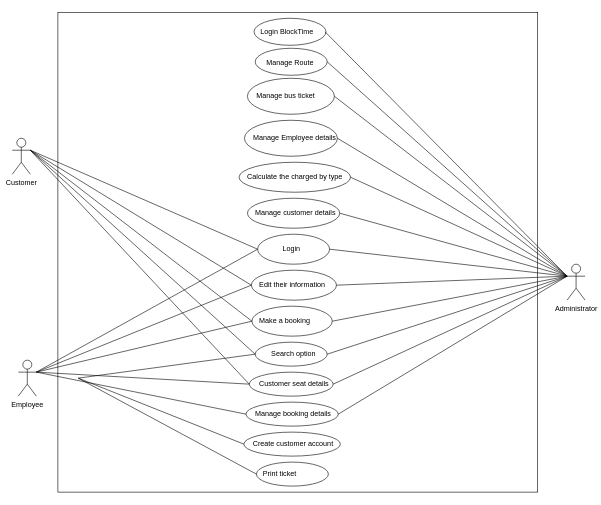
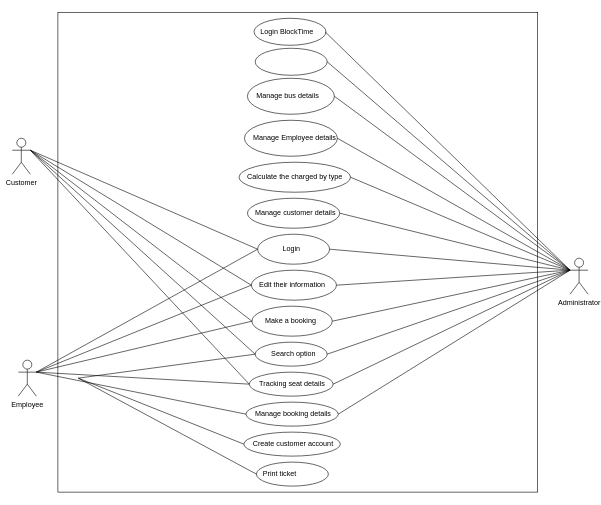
- <mxCell id="54" value="Manage Route" style="text;html=1;" parent="1" vertex="1"><mxGeometry x="442" width="90" height="30" as="geometry" y="90" /></mxCell>
- <mxCell id="7" value="&amp;nbsp;Manage bus ticket" style="text;html=1;" parent="1" vertex="1"><mxGeometry x="422" y="145" width="125" height="30" as="geometry" /></mxCell>
+ <mxCell id="7" value="&amp;nbsp;Manage bus details" style="text;html=1;" parent="1" vertex="1"><mxGeometry x="422" y="145" width="125" height="30" as="geometry" /></mxCell>
- <mxCell id="3" value="Administrator" style="shape=umlActor;verticalLabelPosition=bottom;labelBackgroundColor=#ffffff;verticalAlign=top;html=1;outlineConnect=0;" parent="1" vertex="1"><mxGeometry x="945" y="440" width="30" height="60" as="geometry" /></mxCell>
+ <mxCell id="3" value="Administrator" style="shape=umlActor;verticalLabelPosition=bottom;labelBackgroundColor=#ffffff;verticalAlign=top;html=1;outlineConnect=0;" parent="1" vertex="1"><mxGeometry x="950" y="430" width="30" height="60" as="geometry" /></mxCell>
- <mxCell id="29" value="Make a booking" style="text;html=1;" parent="1" vertex="1"><mxGeometry x="429.5" y="520" width="100" height="30" as="geometry" /></mxCell>
+ <mxCell id="29" value="Make a booking" style="text;html=1;" parent="1" vertex="1"><mxGeometry x="439.5" y="520" width="100" height="30" as="geometry" /></mxCell>
- <mxCell id="39" value="Customer seat details" style="text;html=1;" parent="1" vertex="1"><mxGeometry x="429.5" y="625" width="120" height="30" as="geometry" /></mxCell>
+ <mxCell id="39" value="Tracking seat details" style="text;html=1;" parent="1" vertex="1"><mxGeometry x="429.5" y="625" width="120" height="30" as="geometry" /></mxCell>
